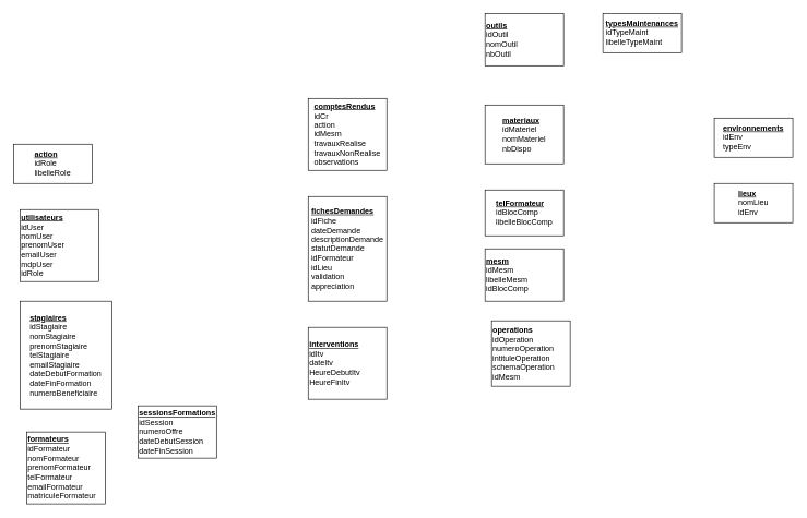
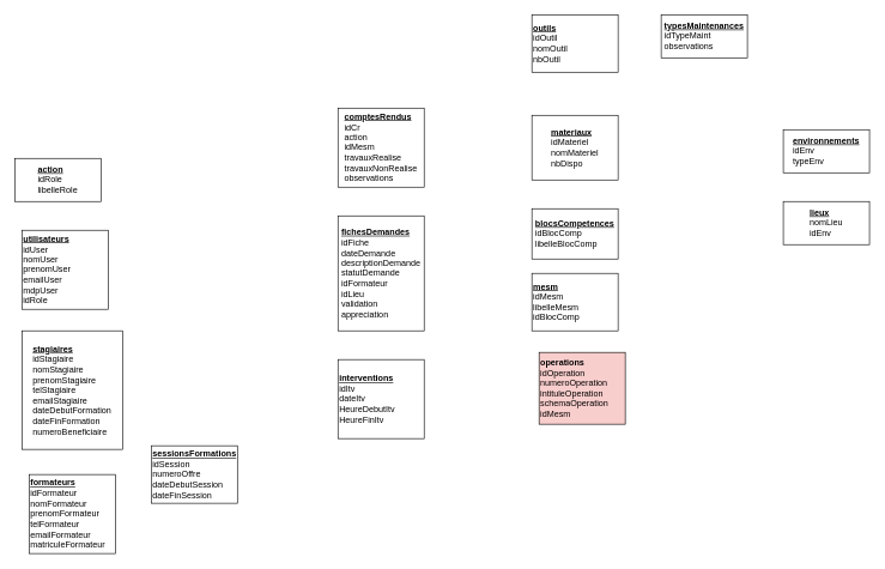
- <mxCell id="11" value="&lt;div style=&quot;text-align: left&quot;&gt;&lt;u style=&quot;font-weight: bold&quot;&gt;typesMaintenances&lt;/u&gt;&lt;/div&gt;&lt;div style=&quot;text-align: left&quot;&gt;&lt;span&gt;idTypeMaint&lt;/span&gt;&lt;/div&gt;&lt;div style=&quot;text-align: left&quot;&gt;&lt;span&gt;libelleTypeMaint&lt;/span&gt;&lt;/div&gt;" style="rounded=0;whiteSpace=wrap;html=1;" vertex="1" parent="1"><mxGeometry x="920" y="20" width="120" height="60" as="geometry" /></mxCell>
+ <mxCell id="11" value="&lt;div style=&quot;text-align: left&quot;&gt;&lt;u style=&quot;font-weight: bold&quot;&gt;typesMaintenances&lt;/u&gt;&lt;/div&gt;&lt;div style=&quot;text-align: left&quot;&gt;&lt;span&gt;idTypeMaint&lt;/span&gt;&lt;/div&gt;&lt;div style=&quot;text-align: left&quot;&gt;&lt;span&gt;observations&lt;/span&gt;&lt;/div&gt;" style="rounded=0;whiteSpace=wrap;html=1;" vertex="1" parent="1"><mxGeometry x="920" y="20" width="120" height="60" as="geometry" /></mxCell>
- <mxCell id="10" value="&lt;div style=&quot;text-align: left&quot;&gt;&lt;b&gt;&lt;u&gt;telFormateur&lt;/u&gt;&lt;/b&gt;&lt;/div&gt;&lt;div style=&quot;text-align: left&quot;&gt;&lt;span&gt;idBlocComp&lt;/span&gt;&lt;/div&gt;&lt;div style=&quot;text-align: left&quot;&gt;&lt;span&gt;libelleBlocComp&lt;/span&gt;&lt;/div&gt;" style="rounded=0;whiteSpace=wrap;html=1;" vertex="1" parent="1"><mxGeometry x="740" y="290" width="120" height="70" as="geometry" /></mxCell>
+ <mxCell id="10" value="&lt;div style=&quot;text-align: left&quot;&gt;&lt;b&gt;&lt;u&gt;blocsCompetences&lt;/u&gt;&lt;/b&gt;&lt;/div&gt;&lt;div style=&quot;text-align: left&quot;&gt;&lt;span&gt;idBlocComp&lt;/span&gt;&lt;/div&gt;&lt;div style=&quot;text-align: left&quot;&gt;&lt;span&gt;libelleBlocComp&lt;/span&gt;&lt;/div&gt;" style="rounded=0;whiteSpace=wrap;html=1;" vertex="1" parent="1"><mxGeometry x="740" y="290" width="120" height="70" as="geometry" /></mxCell>
- <mxCell id="13" value="&lt;b&gt;operations&lt;/b&gt;&lt;br&gt;idOperation&lt;br&gt;numeroOperation&lt;br&gt;intituleOperation&lt;br&gt;schemaOperation&lt;br&gt;idMesm" style="rounded=0;whiteSpace=wrap;html=1;align=left;" vertex="1" parent="1"><mxGeometry x="750" y="490" width="120" height="100" as="geometry" /></mxCell>
+ <mxCell id="13" value="&lt;b&gt;operations&lt;/b&gt;&lt;br&gt;idOperation&lt;br&gt;numeroOperation&lt;br&gt;intituleOperation&lt;br&gt;schemaOperation&lt;br&gt;idMesm" style="rounded=0;whiteSpace=wrap;html=1;align=left;fillColor=#f8cecc;" vertex="1" parent="1"><mxGeometry x="750" y="490" width="120" height="100" as="geometry" /></mxCell>
